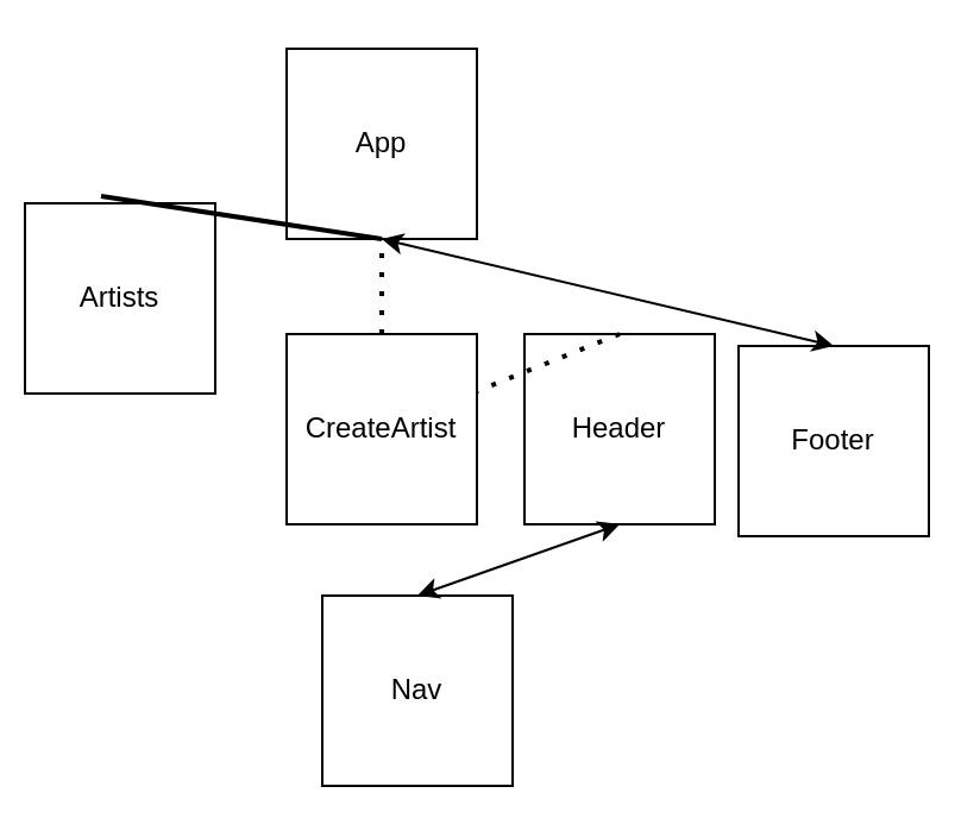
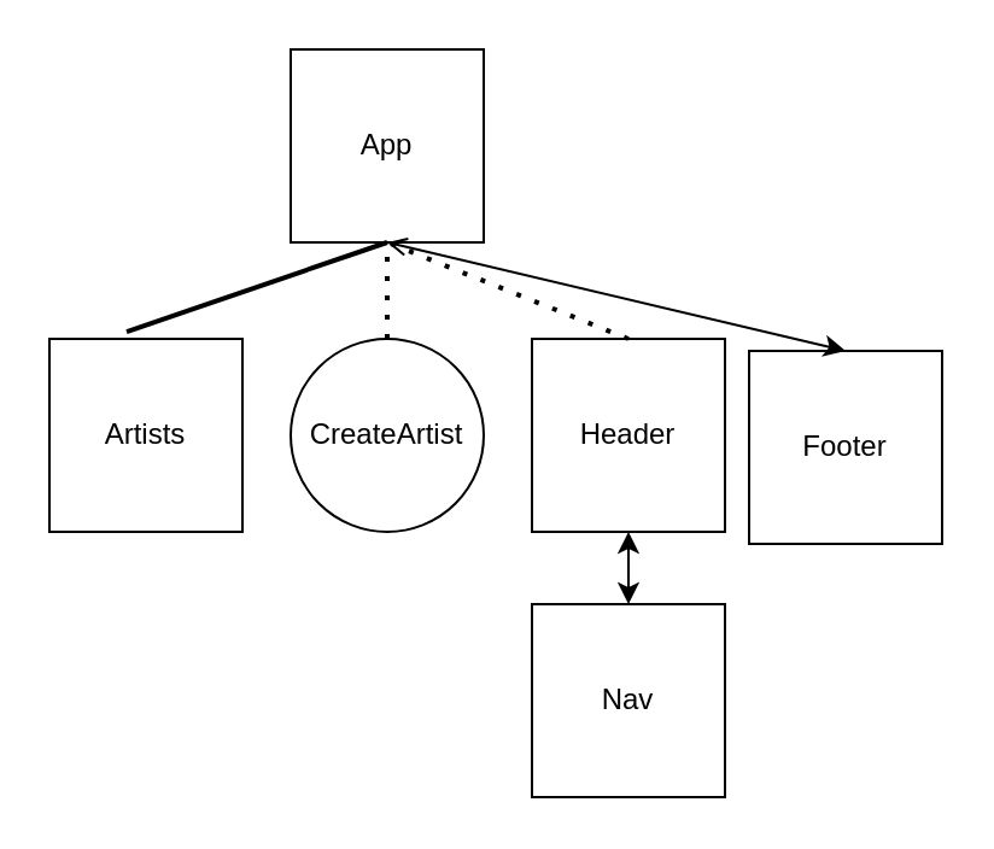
- <mxCell id="11" value="" style="endArrow=classic;startArrow=classic;html=1;entryX=0.5;entryY=1;entryDx=0;entryDy=0;exitX=0.5;exitY=0;exitDx=0;exitDy=0;" edge="1" parent="1" source="3" target="7"><mxGeometry width="50" height="50" relative="1" as="geometry"><mxPoint x="140" y="300" as="sourcePoint" /><mxPoint x="190" y="250" as="targetPoint" /></mxGeometry></mxCell>
+ <mxCell id="11" value="" style="endArrow=open;startArrow=classic;html=1;entryX=0.5;entryY=1;entryDx=0;entryDy=0;exitX=0.5;exitY=0;exitDx=0;exitDy=0;" edge="1" parent="1" source="3" target="7"><mxGeometry width="50" height="50" relative="1" as="geometry"><mxPoint x="140" y="300" as="sourcePoint" /><mxPoint x="190" y="250" as="targetPoint" /></mxGeometry></mxCell>
- <mxCell id="6" value="Artists" style="whiteSpace=wrap;html=1;aspect=fixed;" vertex="1" parent="1"><mxGeometry x="10" y="85" width="80" height="80" as="geometry" /></mxCell>
+ <mxCell id="6" value="Artists" style="whiteSpace=wrap;html=1;aspect=fixed;" vertex="1" parent="1"><mxGeometry x="20" y="140" width="80" height="80" as="geometry" /></mxCell>
- <mxCell id="10" value="" style="endArrow=none;dashed=1;html=1;dashPattern=1 3;strokeWidth=2;exitX=0.5;exitY=0;exitDx=0;exitDy=0;" edge="1" parent="1" source="4" target="5"><mxGeometry width="50" height="50" relative="1" as="geometry"><mxPoint x="140" y="300" as="sourcePoint" /><mxPoint x="190" y="250" as="targetPoint" /></mxGeometry></mxCell>
+ <mxCell id="10" value="" style="endArrow=none;dashed=1;html=1;dashPattern=1 3;strokeWidth=2;entryX=0.5;entryY=1;entryDx=0;entryDy=0;exitX=0.5;exitY=0;exitDx=0;exitDy=0;" edge="1" parent="1" source="4" target="7"><mxGeometry width="50" height="50" relative="1" as="geometry"><mxPoint x="140" y="300" as="sourcePoint" /><mxPoint x="190" y="250" as="targetPoint" /></mxGeometry></mxCell>
- <mxCell id="5" value="CreateArtist" style="whiteSpace=wrap;html=1;aspect=fixed;" vertex="1" parent="1"><mxGeometry x="120" y="140" width="80" height="80" as="geometry" /></mxCell>
+ <mxCell id="5" value="CreateArtist" style="ellipse;whiteSpace=wrap;html=1;aspect=fixed;" vertex="1" parent="1"><mxGeometry x="120" y="140" width="80" height="80" as="geometry" /></mxCell>
- <mxCell id="2" value="Nav" style="whiteSpace=wrap;html=1;aspect=fixed;" vertex="1" parent="1"><mxGeometry x="135" y="250" width="80" height="80" as="geometry" /></mxCell>
+ <mxCell id="2" value="Nav" style="whiteSpace=wrap;html=1;aspect=fixed;" vertex="1" parent="1"><mxGeometry x="220" y="250" width="80" height="80" as="geometry" /></mxCell>
